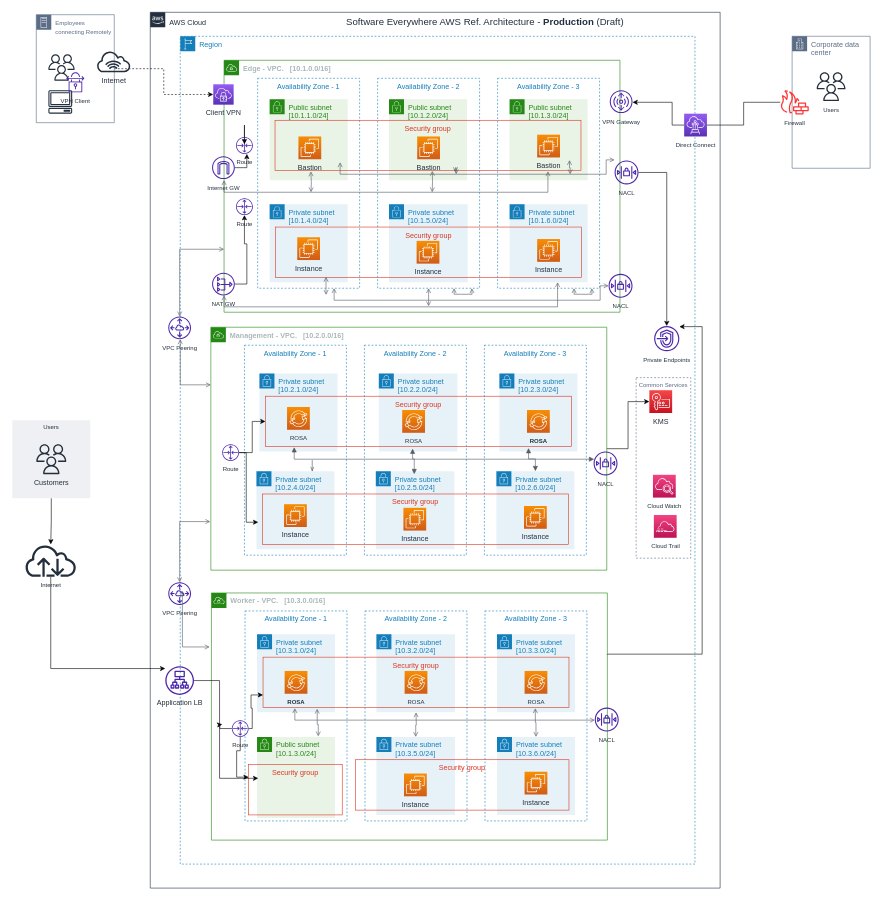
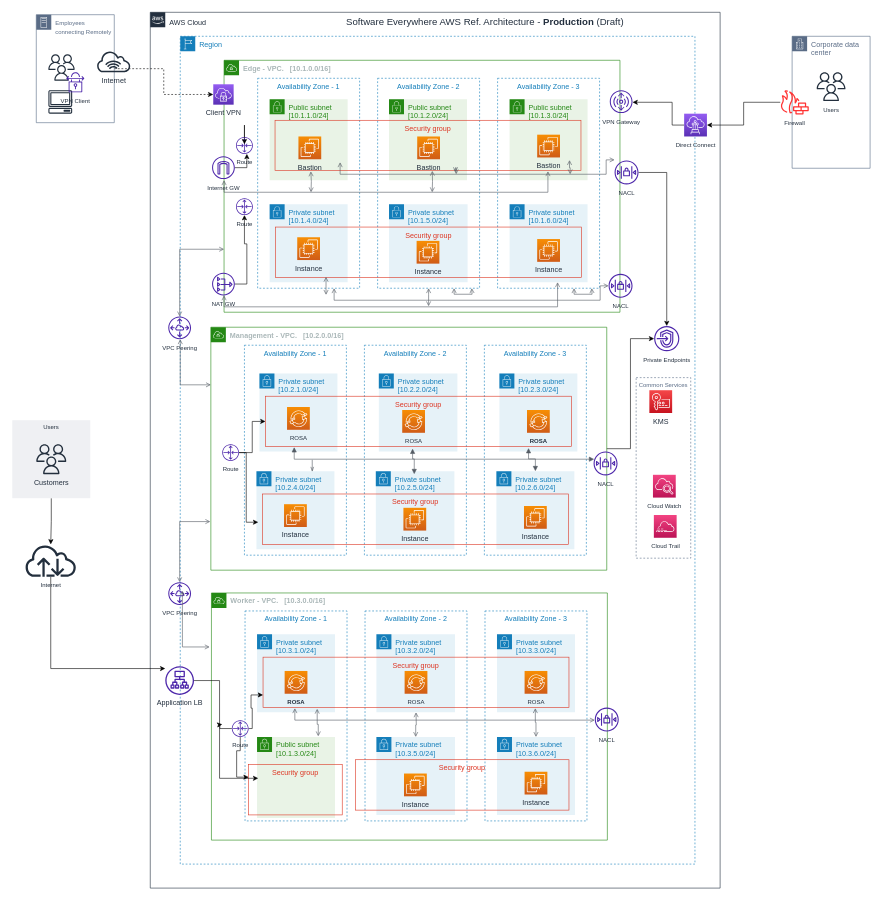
- <mxCell id="127" style="edgeStyle=orthogonalEdgeStyle;rounded=0;orthogonalLoop=1;jettySize=auto;html=1;entryX=1;entryY=0.5;entryDx=0;entryDy=0;entryPerimeter=0;fontSize=10;endArrow=none;" parent="1" source="128" target="51" edge="1"><mxGeometry relative="1" as="geometry" /></mxCell>
+ <mxCell id="127" style="edgeStyle=orthogonalEdgeStyle;rounded=0;orthogonalLoop=1;jettySize=auto;html=1;entryX=1;entryY=0.5;entryDx=0;entryDy=0;entryPerimeter=0;fontSize=10;" parent="1" source="128" target="51" edge="1"><mxGeometry relative="1" as="geometry" /></mxCell>
- <mxCell id="71" style="edgeStyle=orthogonalEdgeStyle;rounded=0;orthogonalLoop=1;jettySize=auto;html=1;exitX=1;exitY=0.25;exitDx=0;exitDy=0;fontSize=10;" parent="1" source="72" target="49" edge="1"><mxGeometry relative="1" as="geometry"><Array as="points"><mxPoint x="1170" y="1090" /><mxPoint x="1170" y="544" /></Array></mxGeometry></mxCell>
- <mxCell id="56" style="edgeStyle=orthogonalEdgeStyle;rounded=0;orthogonalLoop=1;jettySize=auto;html=1;fontSize=10;" parent="1" source="57" target="35" edge="1"><mxGeometry relative="1" as="geometry" /></mxCell>
+ <mxCell id="56" style="edgeStyle=orthogonalEdgeStyle;rounded=0;orthogonalLoop=1;jettySize=auto;html=1;fontSize=10;" parent="1" source="57" target="49" edge="1"><mxGeometry relative="1" as="geometry" /></mxCell>
